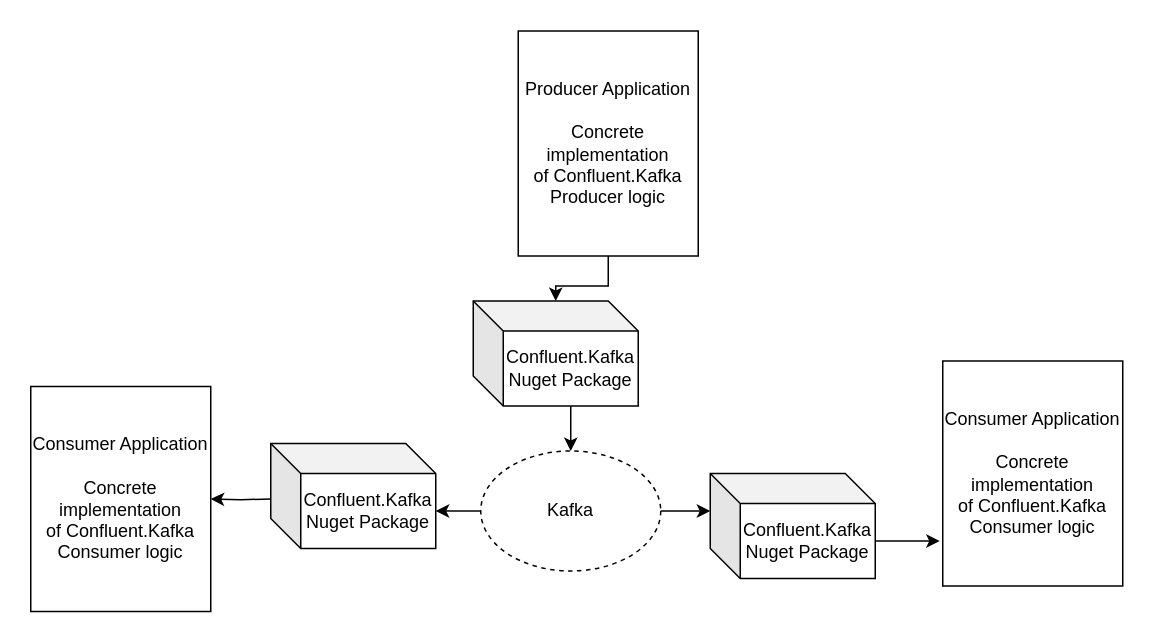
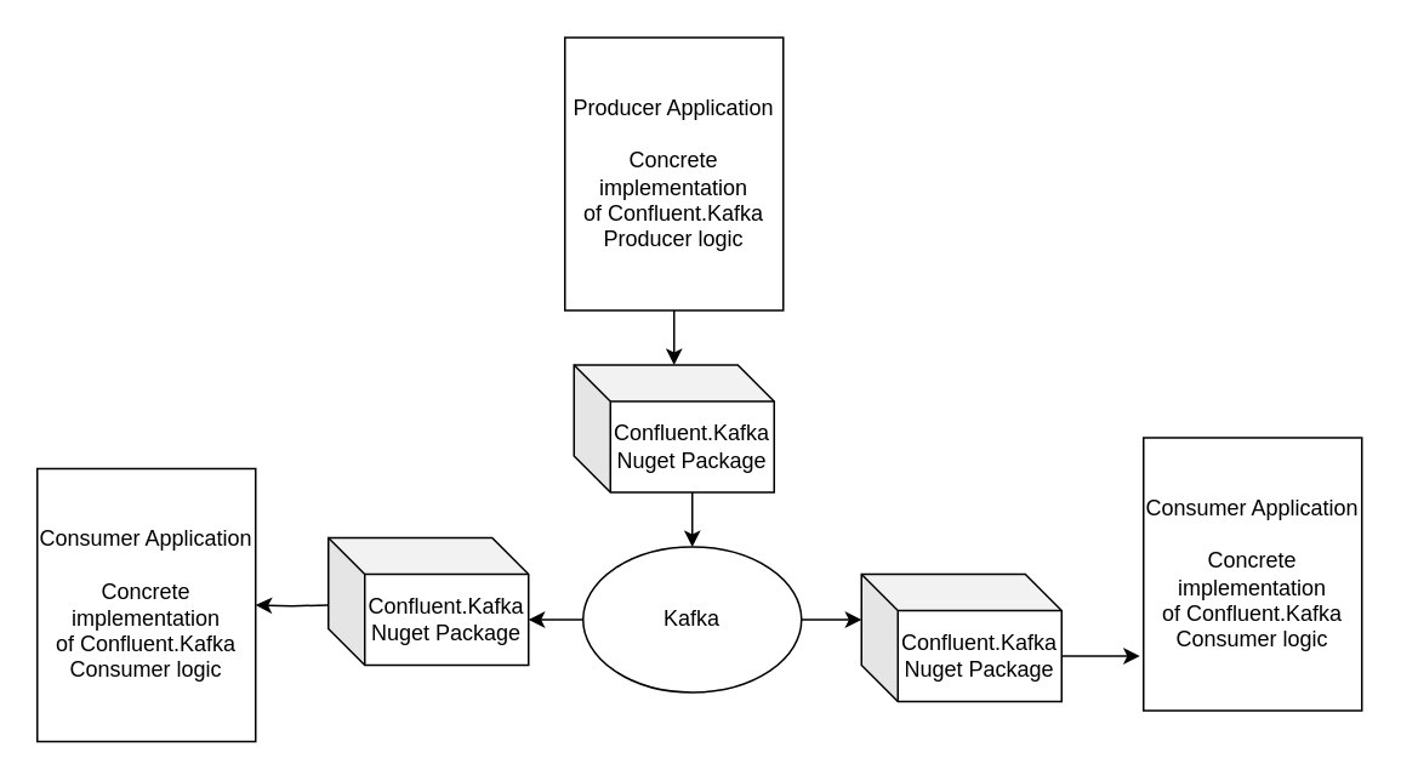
- <mxCell id="6" value="Producer Application&lt;br&gt;&lt;br&gt;Concrete implementation&lt;br&gt;of Confluent.Kafka&lt;br&gt;Producer logic" style="rounded=0;whiteSpace=wrap;html=1;fontSize=12;" parent="1" vertex="1"><mxGeometry x="345" y="20" width="120" height="150" as="geometry" /></mxCell>
+ <mxCell id="6" value="Producer Application&lt;br&gt;&lt;br&gt;Concrete implementation&lt;br&gt;of Confluent.Kafka&lt;br&gt;Producer logic" style="rounded=0;whiteSpace=wrap;html=1;fontSize=12;" parent="1" vertex="1"><mxGeometry x="310" y="20" width="120" height="150" as="geometry" /></mxCell>
- <mxCell id="2" value="Kafka" style="ellipse;whiteSpace=wrap;html=1;dashed=1;" parent="1" vertex="1"><mxGeometry x="320" y="300" width="120" height="80" as="geometry" /></mxCell>
+ <mxCell id="2" value="Kafka" style="ellipse;whiteSpace=wrap;html=1;" parent="1" vertex="1"><mxGeometry x="320" y="300" width="120" height="80" as="geometry" /></mxCell>
